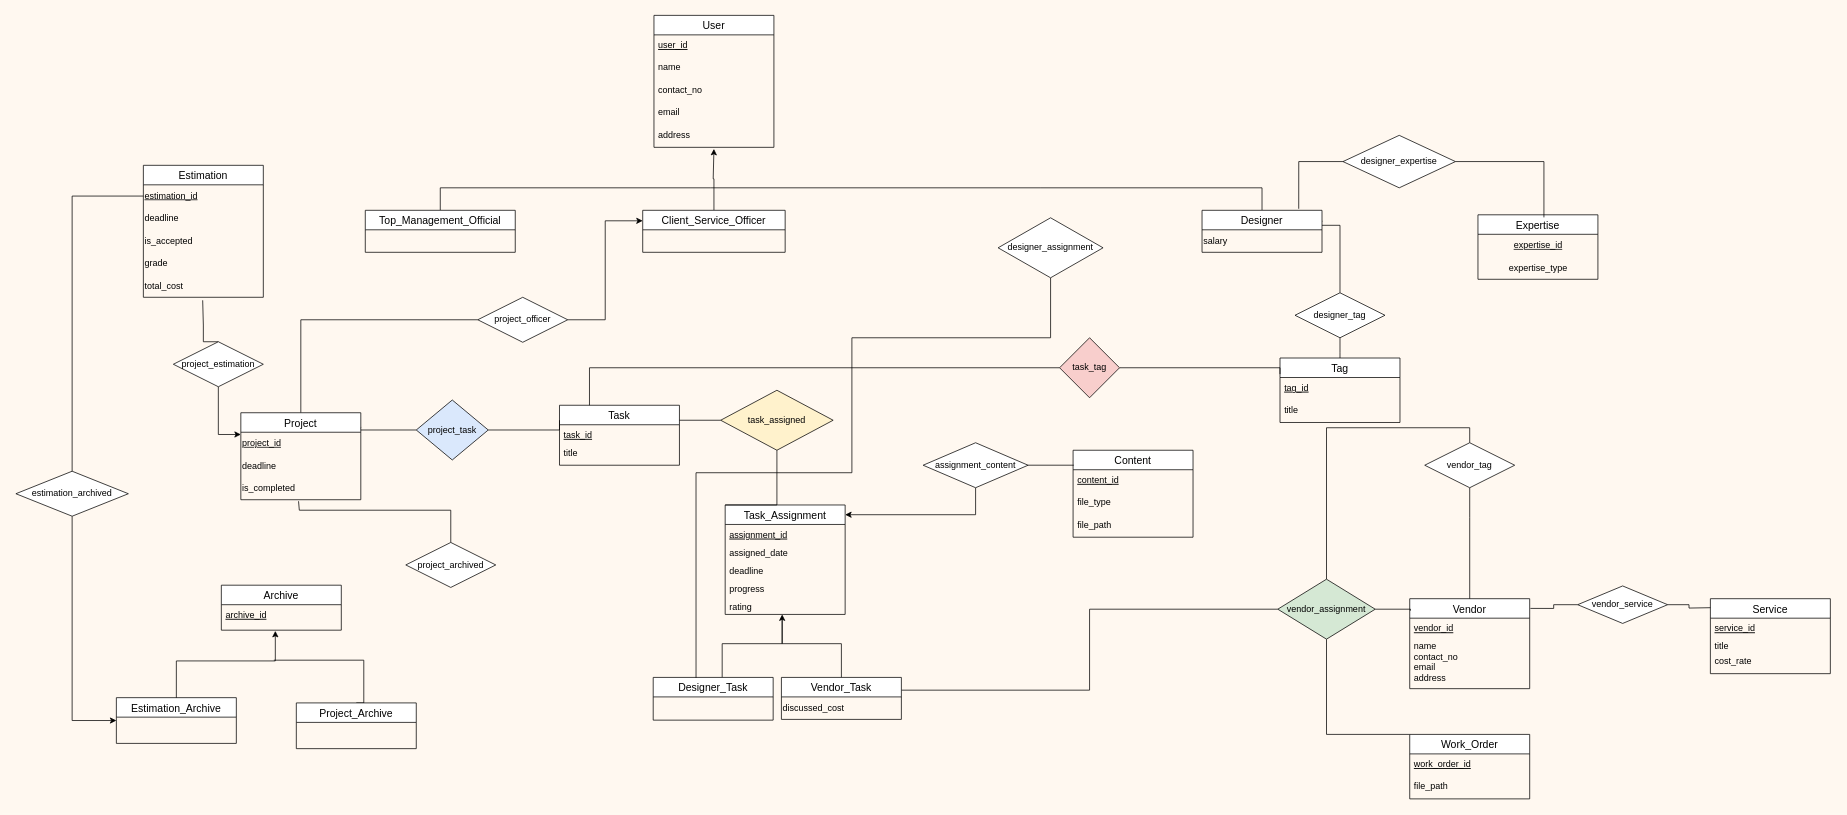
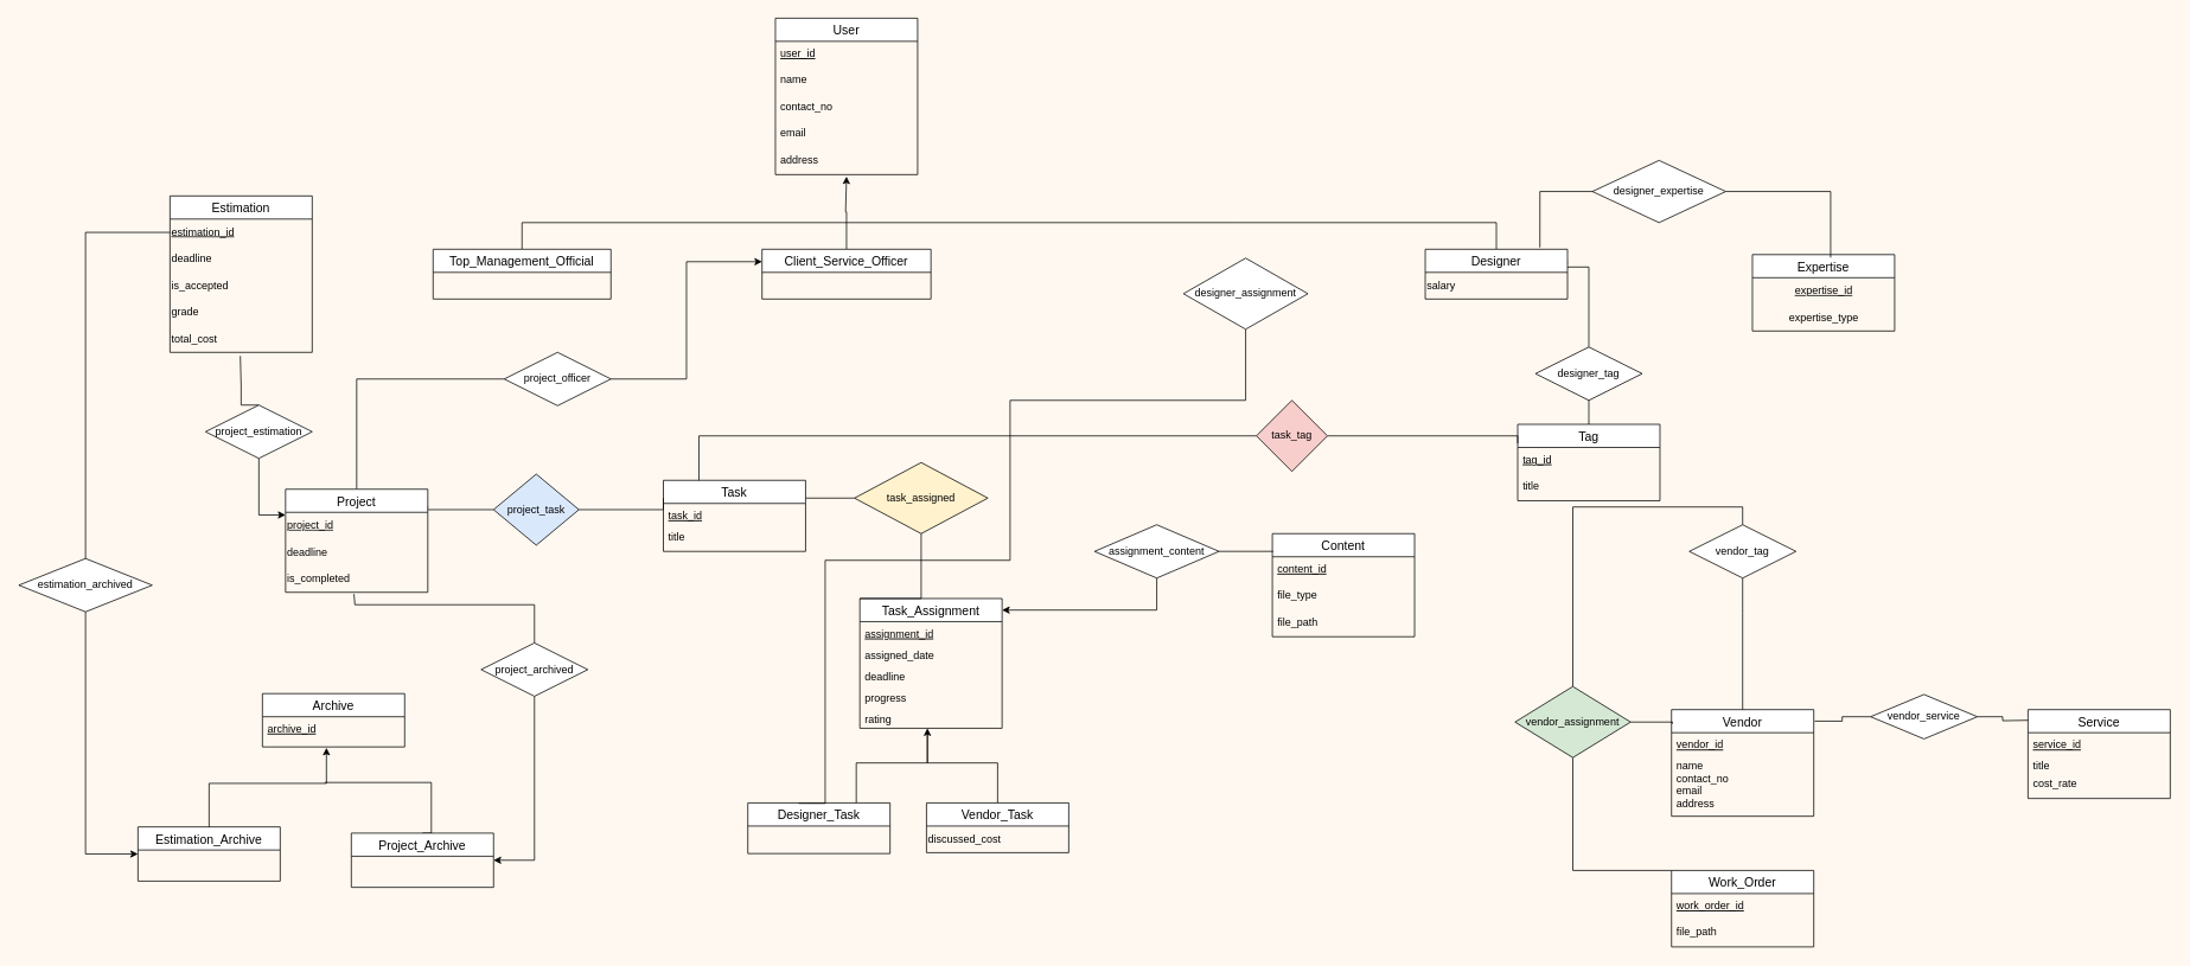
- <mxCell id="107" value="project_officer" style="shape=rhombus;perimeter=rhombusPerimeter;whiteSpace=wrap;html=1;align=center;" vertex="1" parent="1"><mxGeometry x="636" y="396" width="120" height="60" as="geometry" /></mxCell>
+ <mxCell id="107" value="project_officer" style="shape=rhombus;perimeter=rhombusPerimeter;whiteSpace=wrap;html=1;align=center;" vertex="1" parent="1"><mxGeometry x="566" y="396" width="120" height="60" as="geometry" /></mxCell>
- <mxCell id="50" style="edgeStyle=orthogonalEdgeStyle;rounded=0;orthogonalLoop=1;jettySize=auto;html=1;entryX=0;entryY=0.5;entryDx=0;entryDy=0;endArrow=none;endFill=0;" edge="1" parent="1" source="51" target="57"><mxGeometry relative="1" as="geometry"><Array as="points"><mxPoint x="1452" y="920" /><mxPoint x="1452" y="812" /></Array></mxGeometry></mxCell>
+ <mxCell id="80" style="edgeStyle=orthogonalEdgeStyle;rounded=0;orthogonalLoop=1;jettySize=auto;html=1;entryX=0.5;entryY=1;entryDx=0;entryDy=0;endArrow=none;endFill=0;startArrow=classic;startFill=1;" edge="1" parent="1" source="81" target="98"><mxGeometry relative="1" as="geometry"><Array as="points"><mxPoint x="600" y="968" /></Array></mxGeometry></mxCell>
- <mxCell id="48" value="Designer_Task" style="swimlane;fontStyle=0;childLayout=stackLayout;horizontal=1;startSize=26;horizontalStack=0;resizeParent=1;resizeParentMax=0;resizeLast=0;collapsible=1;marginBottom=0;align=center;fontSize=14;" vertex="1" parent="1"><mxGeometry x="870" y="903" width="160" height="57" as="geometry" /></mxCell>
+ <mxCell id="48" value="Designer_Task" style="swimlane;fontStyle=0;childLayout=stackLayout;horizontal=1;startSize=26;horizontalStack=0;resizeParent=1;resizeParentMax=0;resizeLast=0;collapsible=1;marginBottom=0;align=center;fontSize=14;" vertex="1" parent="1"><mxGeometry x="840" y="903" width="160" height="57" as="geometry" /></mxCell>
